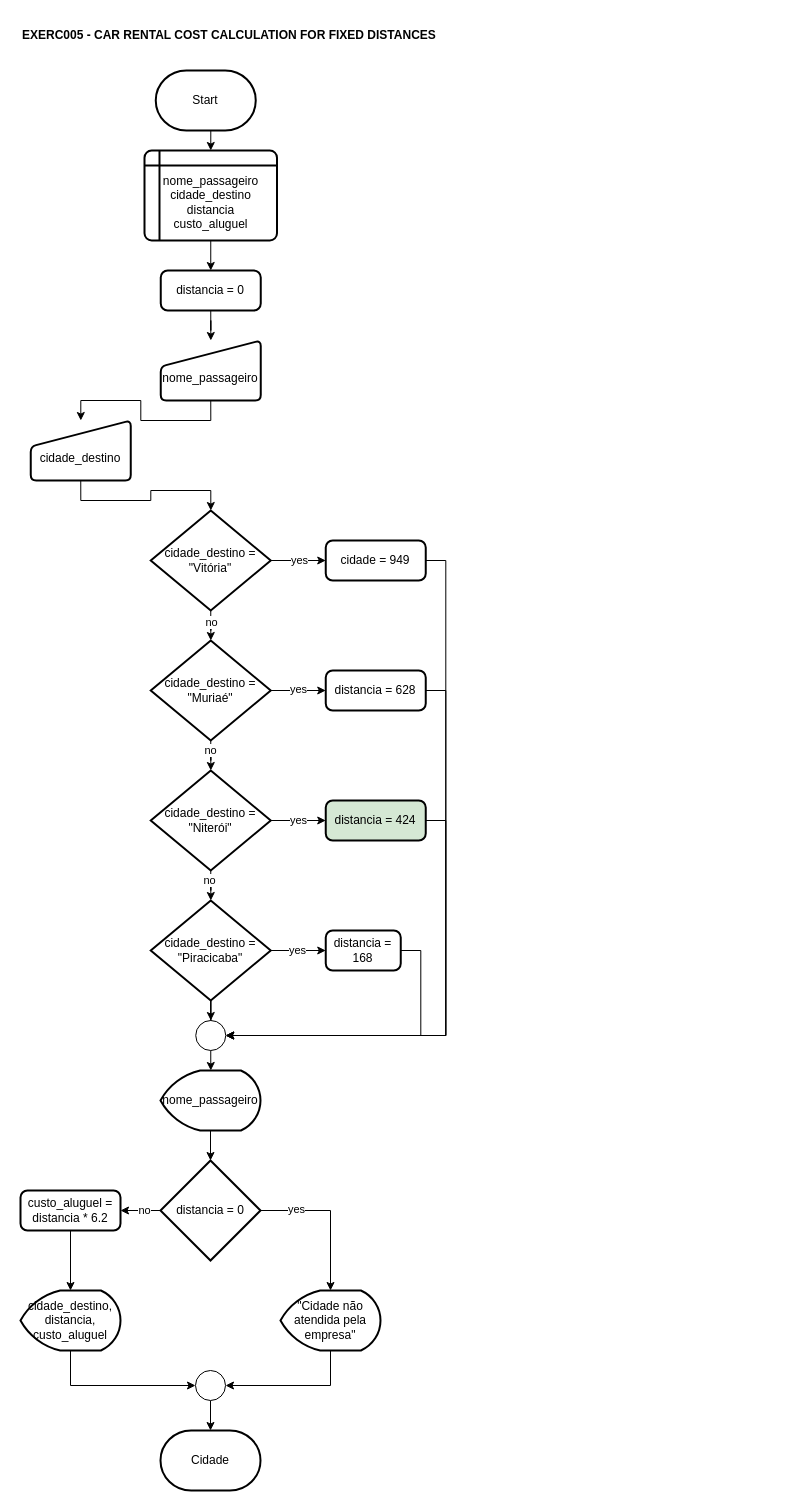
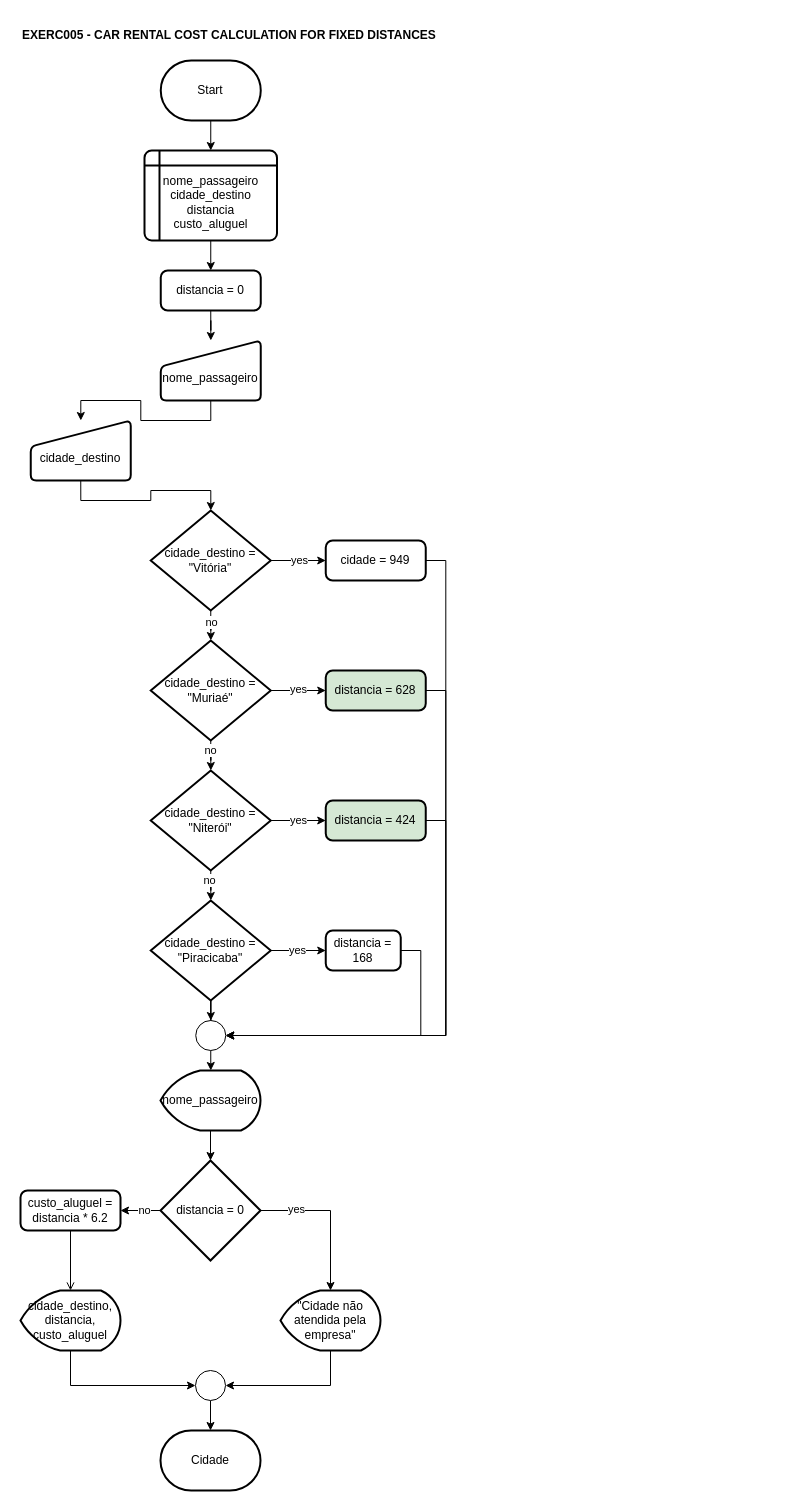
- <mxCell id="4" value="Start" style="strokeWidth=2;html=1;shape=mxgraph.flowchart.terminator;whiteSpace=wrap;" vertex="1" parent="1"><mxGeometry x="155.25" y="70" width="100" height="60" as="geometry" /></mxCell>
+ <mxCell id="4" value="Start" style="strokeWidth=2;html=1;shape=mxgraph.flowchart.terminator;whiteSpace=wrap;" vertex="1" parent="1"><mxGeometry x="160.25" y="60" width="100" height="60" as="geometry" /></mxCell>
- <mxCell id="37" value="distancia = 628" style="rounded=1;whiteSpace=wrap;html=1;absoluteArcSize=1;arcSize=14;strokeWidth=2;" vertex="1" parent="1"><mxGeometry x="325.25" y="670" width="100" height="40" as="geometry" /></mxCell>
+ <mxCell id="37" value="distancia = 628" style="rounded=1;whiteSpace=wrap;html=1;absoluteArcSize=1;arcSize=14;strokeWidth=2;fillColor=#d5e8d4;" vertex="1" parent="1"><mxGeometry x="325.25" y="670" width="100" height="40" as="geometry" /></mxCell>
- <mxCell id="49" style="edgeStyle=orthogonalEdgeStyle;rounded=0;orthogonalLoop=1;jettySize=auto;html=1;exitX=0.5;exitY=1;exitDx=0;exitDy=0;" edge="1" parent="1" source="50" target="51"><mxGeometry relative="1" as="geometry" /></mxCell>
+ <mxCell id="49" style="edgeStyle=orthogonalEdgeStyle;rounded=0;orthogonalLoop=1;jettySize=auto;html=1;exitX=0.5;exitY=1;exitDx=0;exitDy=0;endArrow=open;" edge="1" parent="1" source="50" target="51"><mxGeometry relative="1" as="geometry" /></mxCell>
